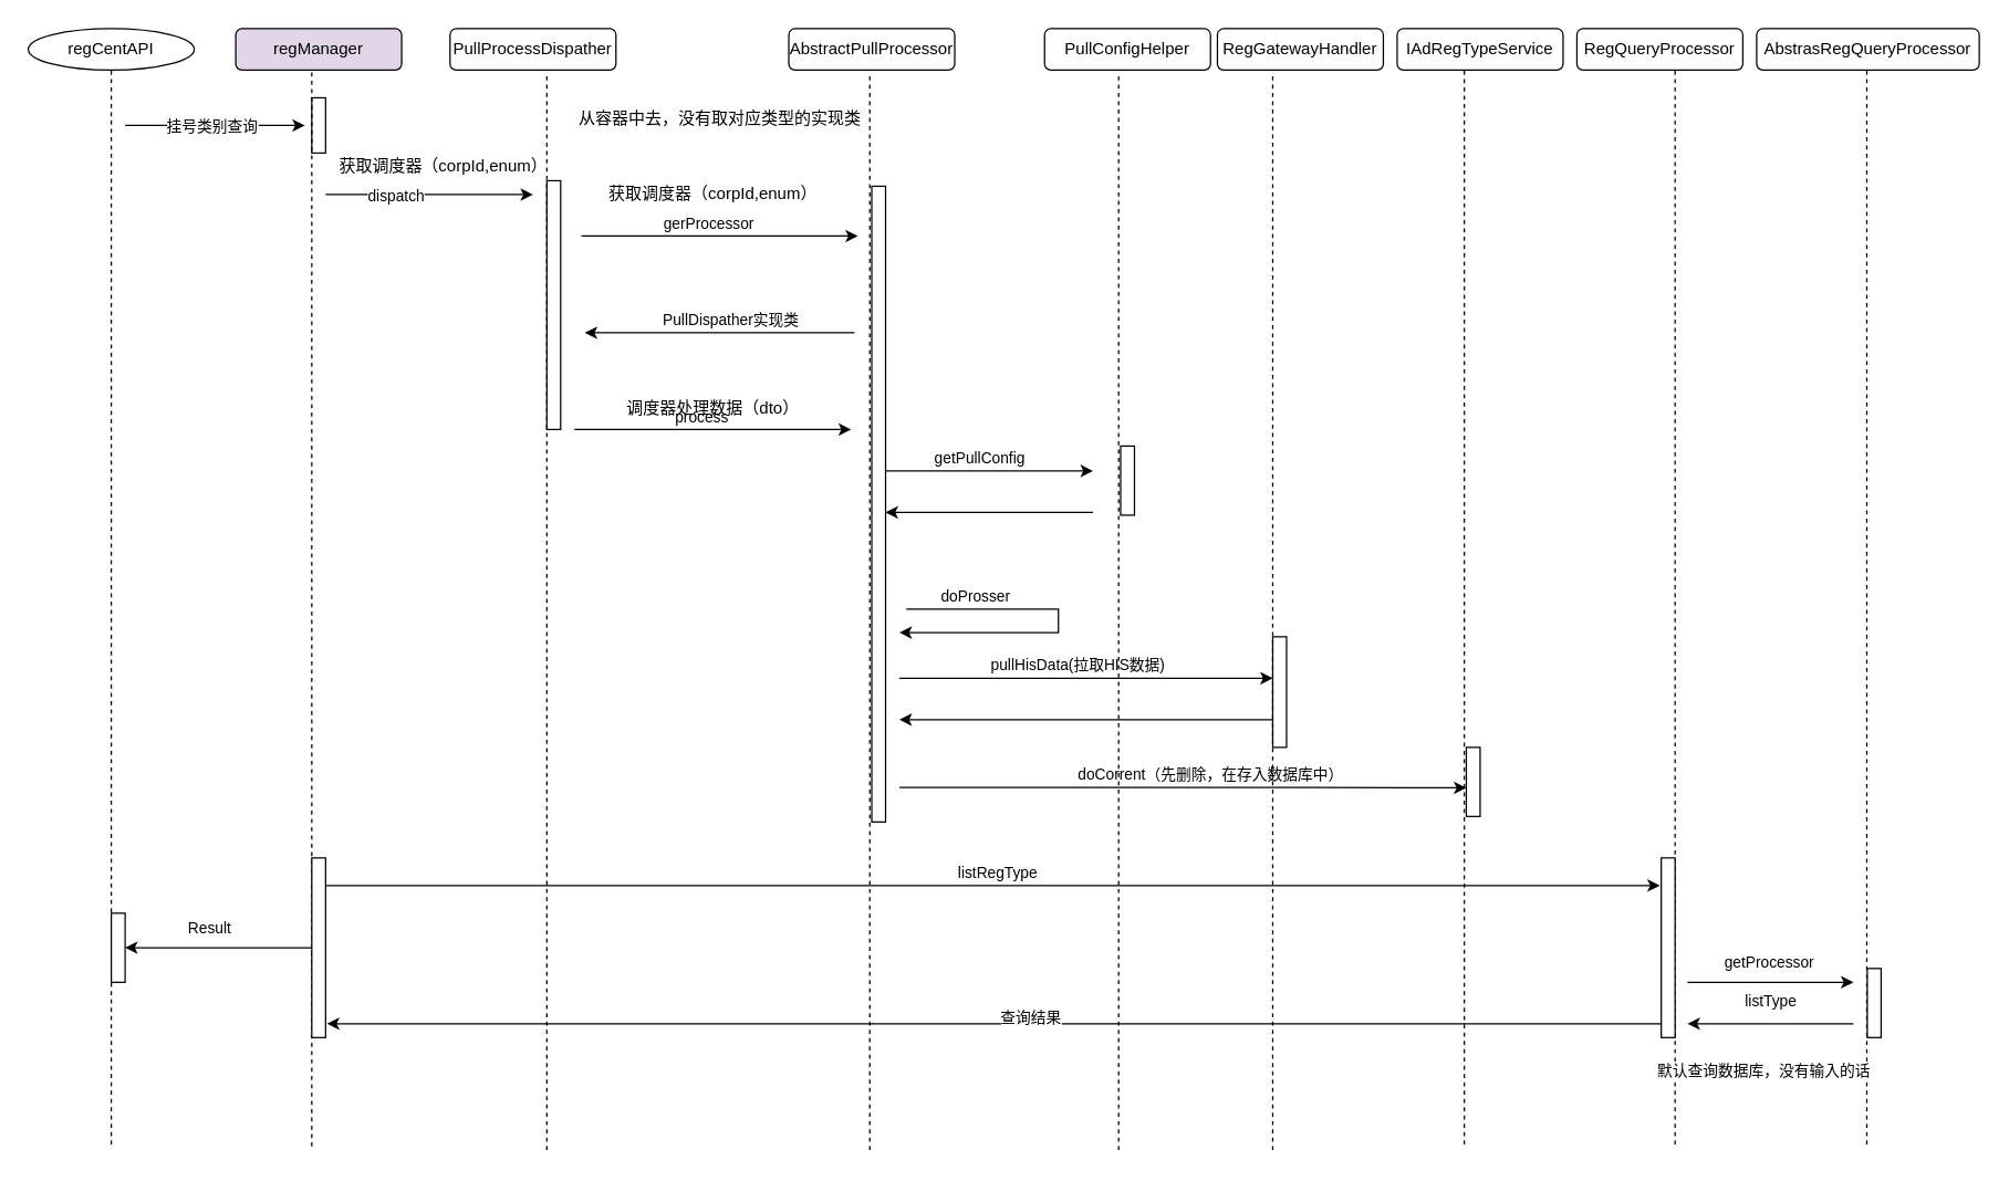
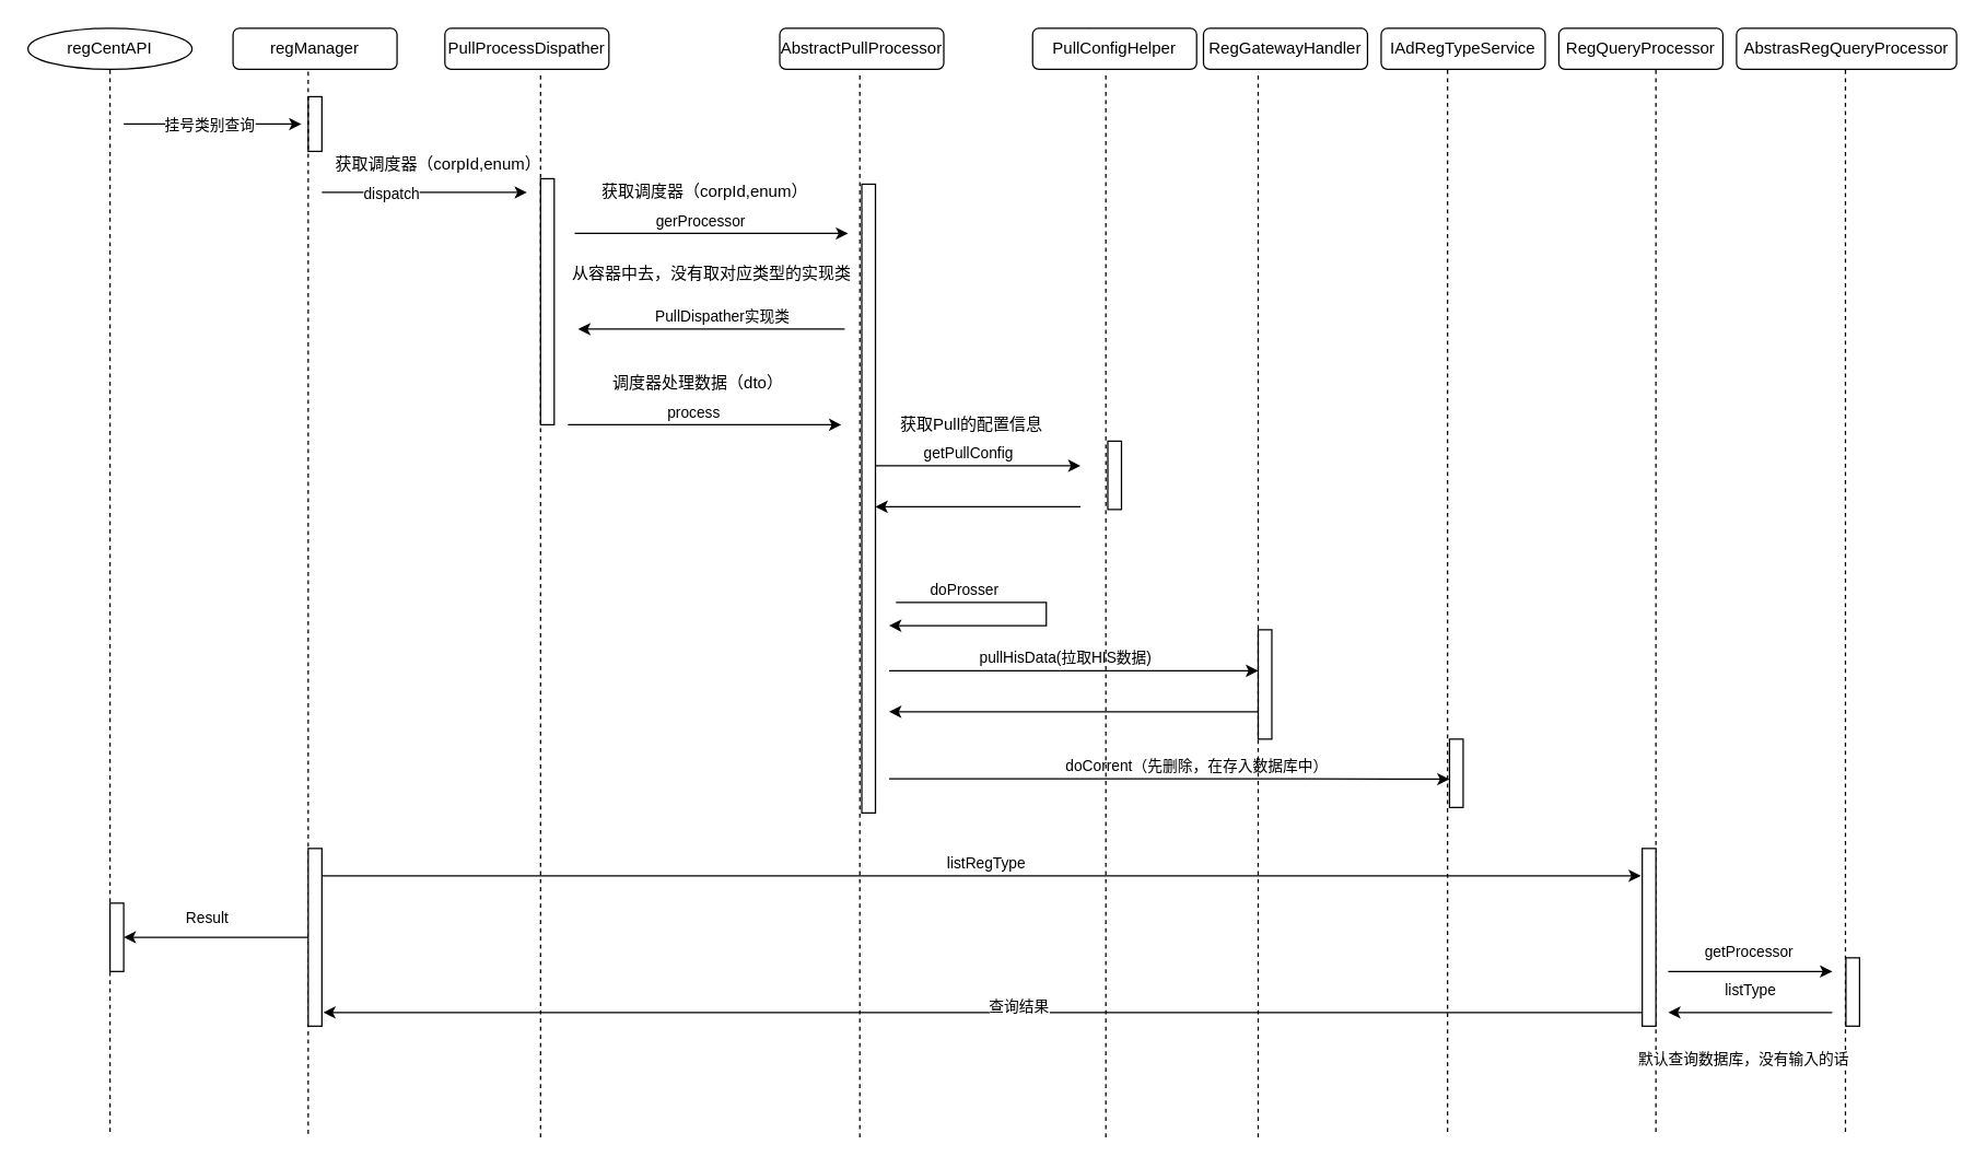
- <mxCell id="5" value="regManager" style="rounded=1;whiteSpace=wrap;html=1;fillColor=#e1d5e7;" parent="1" vertex="1"><mxGeometry x="170" y="20" width="120" height="30" as="geometry" /></mxCell>
+ <mxCell id="5" value="regManager" style="rounded=1;whiteSpace=wrap;html=1;" parent="1" vertex="1"><mxGeometry x="170" y="20" width="120" height="30" as="geometry" /></mxCell>
- <mxCell id="12" value="从容器中去，没有取对应类型的实现类" style="text;html=1;align=center;verticalAlign=middle;resizable=0;points=[];autosize=1;strokeColor=none;fillColor=none;" parent="1" vertex="1"><mxGeometry x="410" y="75" width="220" height="20" as="geometry" /></mxCell>
+ <mxCell id="12" value="从容器中去，没有取对应类型的实现类" style="text;html=1;align=center;verticalAlign=middle;resizable=0;points=[];autosize=1;strokeColor=none;fillColor=none;" parent="1" vertex="1"><mxGeometry x="410" y="190" width="220" height="20" as="geometry" /></mxCell>
- <mxCell id="21" value="调度器处理数据（dto）" style="text;html=1;align=center;verticalAlign=middle;resizable=0;points=[];autosize=1;strokeColor=none;fillColor=none;" parent="1" vertex="1"><mxGeometry x="445" y="285" width="140" height="20" as="geometry" /></mxCell>
+ <mxCell id="21" value="调度器处理数据（dto）" style="text;html=1;align=center;verticalAlign=middle;resizable=0;points=[];autosize=1;strokeColor=none;fillColor=none;" parent="1" vertex="1"><mxGeometry x="440" y="270" width="140" height="20" as="geometry" /></mxCell>
+ <mxCell id="25" value="获取Pull的配置信息" style="text;html=1;align=center;verticalAlign=middle;resizable=0;points=[];autosize=1;strokeColor=none;fillColor=none;" parent="1" vertex="1"><mxGeometry x="650" y="300" width="120" height="20" as="geometry" /></mxCell>
